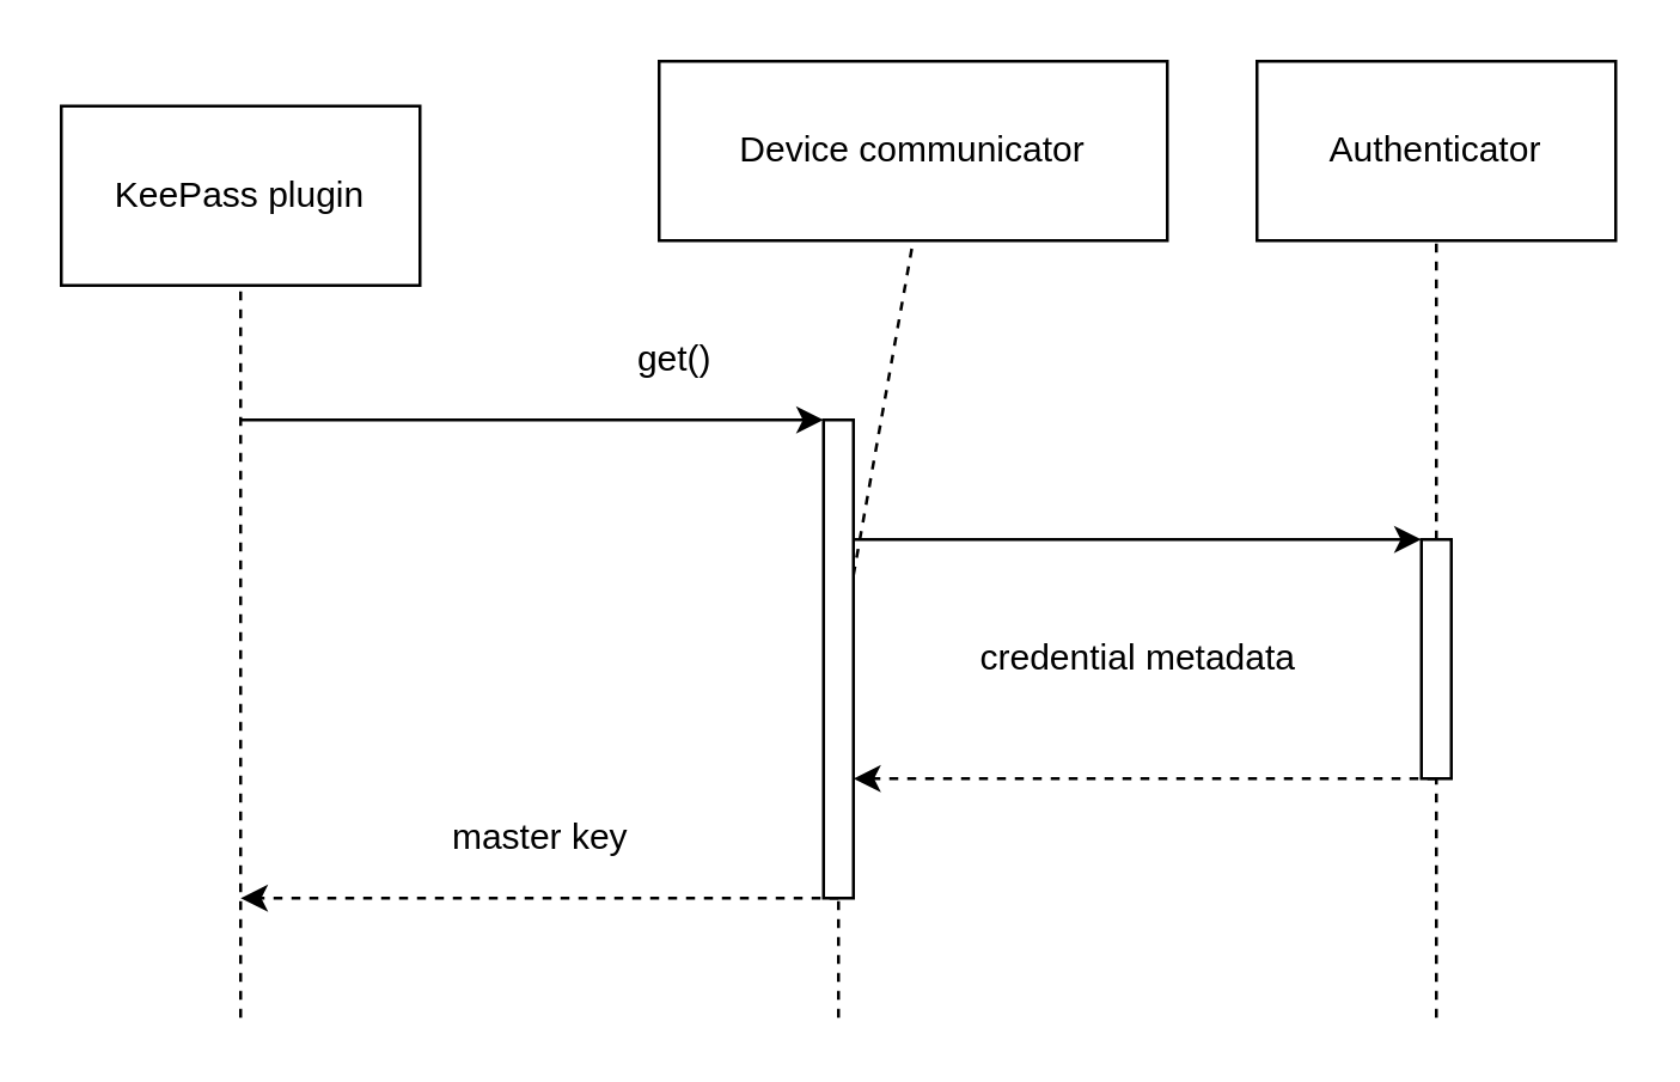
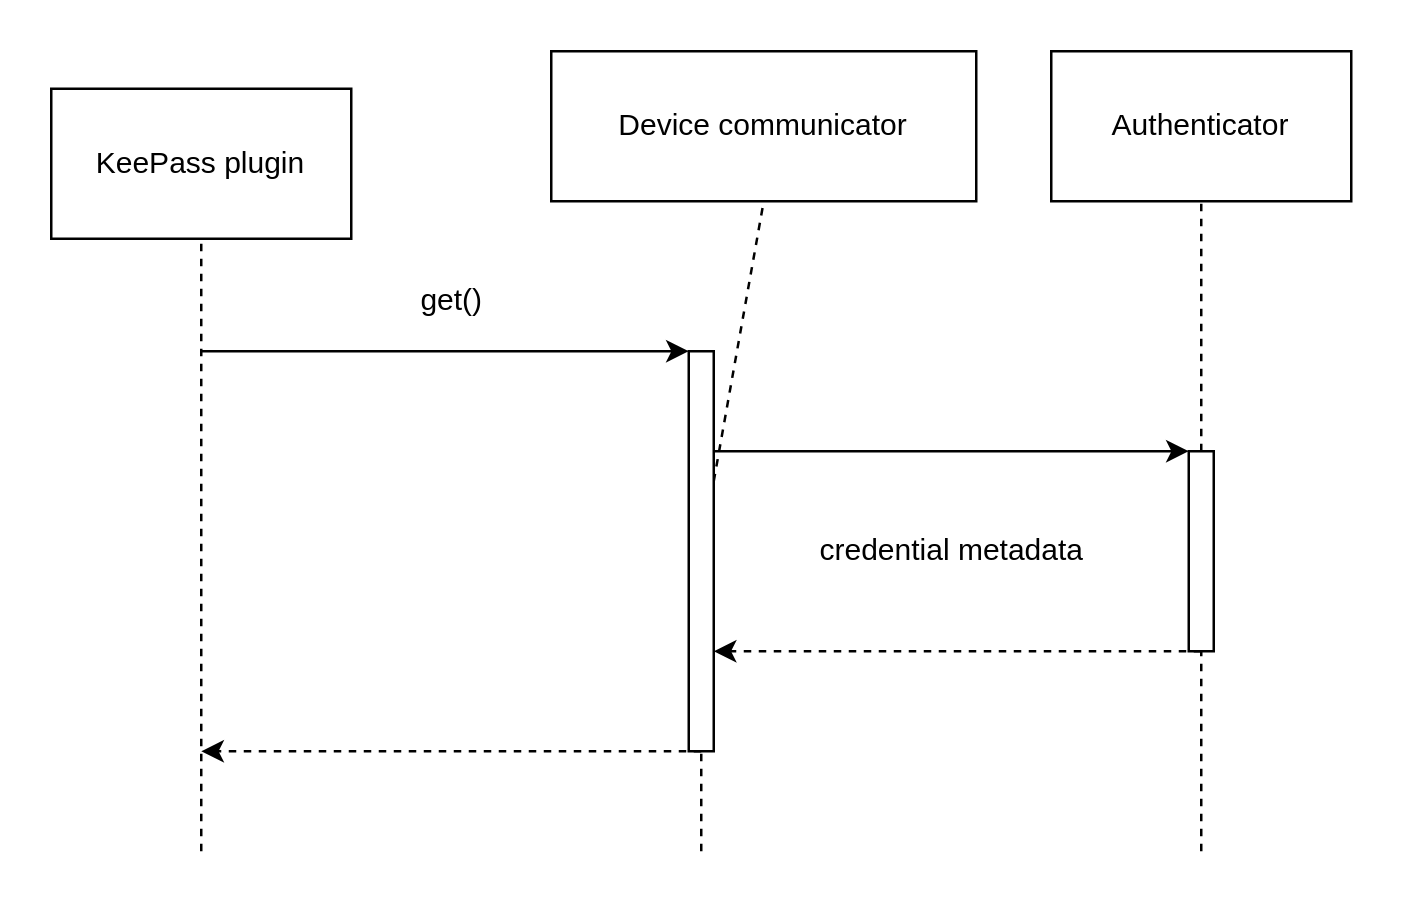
- <mxCell id="8" value="get()" style="text;html=1;resizable=0;autosize=1;align=center;verticalAlign=middle;points=[];fillColor=none;strokeColor=none;rounded=0;" parent="1" vertex="1"><mxGeometry x="205" y="110" width="40" height="20" as="geometry" /></mxCell>
+ <mxCell id="8" value="get()" style="text;html=1;resizable=0;autosize=1;align=center;verticalAlign=middle;points=[];fillColor=none;strokeColor=none;rounded=0;" parent="1" vertex="1"><mxGeometry x="160" y="110" width="40" height="20" as="geometry" /></mxCell>
- <mxCell id="13" value="master key" style="text;html=1;align=center;verticalAlign=middle;resizable=0;points=[];autosize=1;" parent="1" vertex="1"><mxGeometry x="145" y="270" width="70" height="20" as="geometry" /></mxCell>
